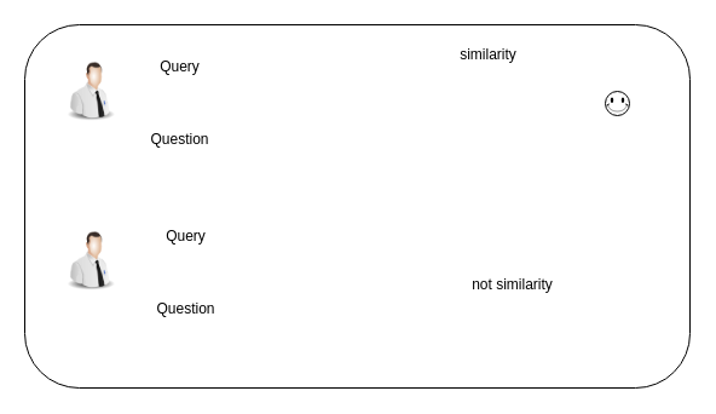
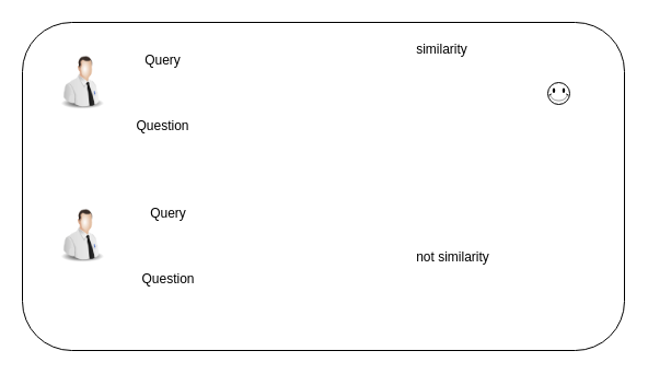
- <mxCell id="6" value="not similarity" style="text;html=1;align=center;verticalAlign=middle;resizable=0;points=[];autosize=1;strokeColor=none;fillColor=none;" vertex="1" parent="1"><mxGeometry x="377.5" y="220" width="90" height="30" as="geometry" /></mxCell>
+ <mxCell id="6" value="not similarity" style="text;html=1;align=center;verticalAlign=middle;resizable=0;points=[];autosize=1;strokeColor=none;fillColor=none;" vertex="1" parent="1"><mxGeometry x="367.5" y="220" width="90" height="30" as="geometry" /></mxCell>
